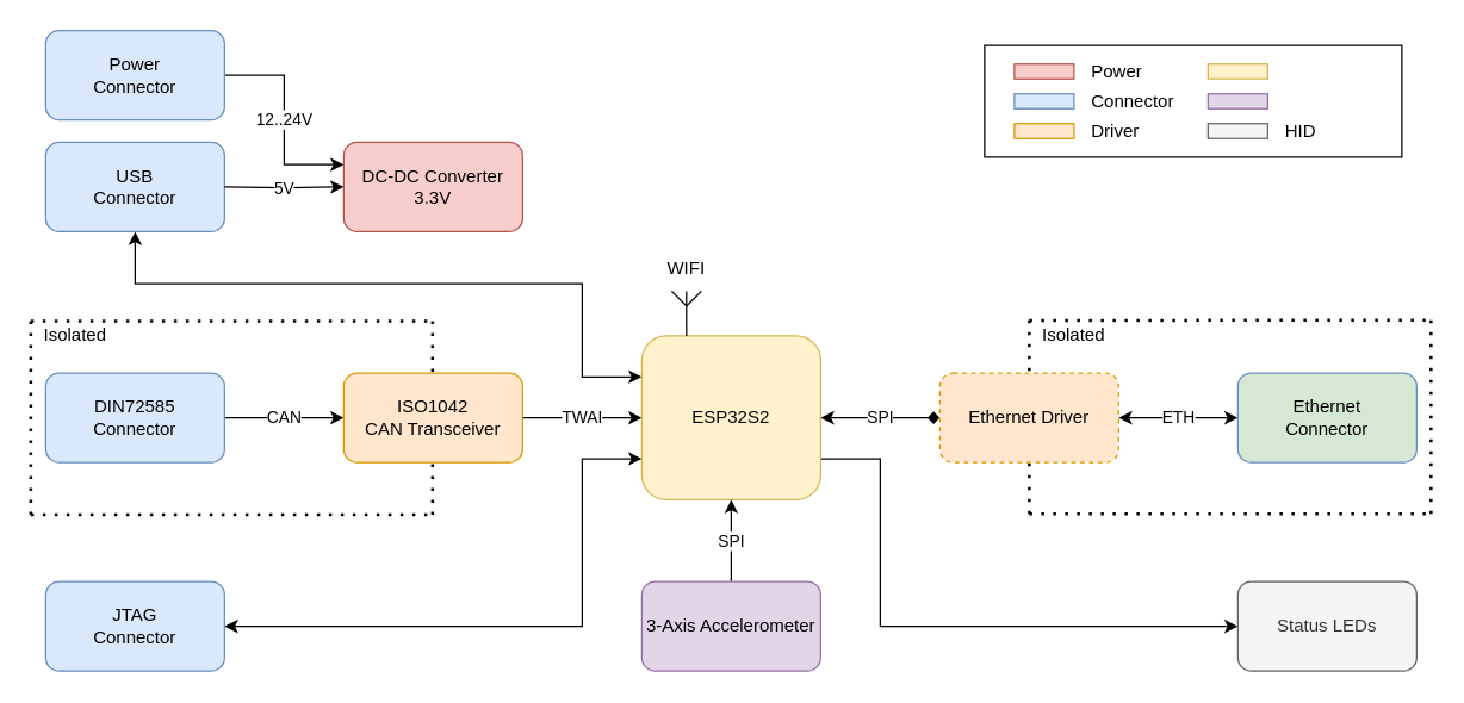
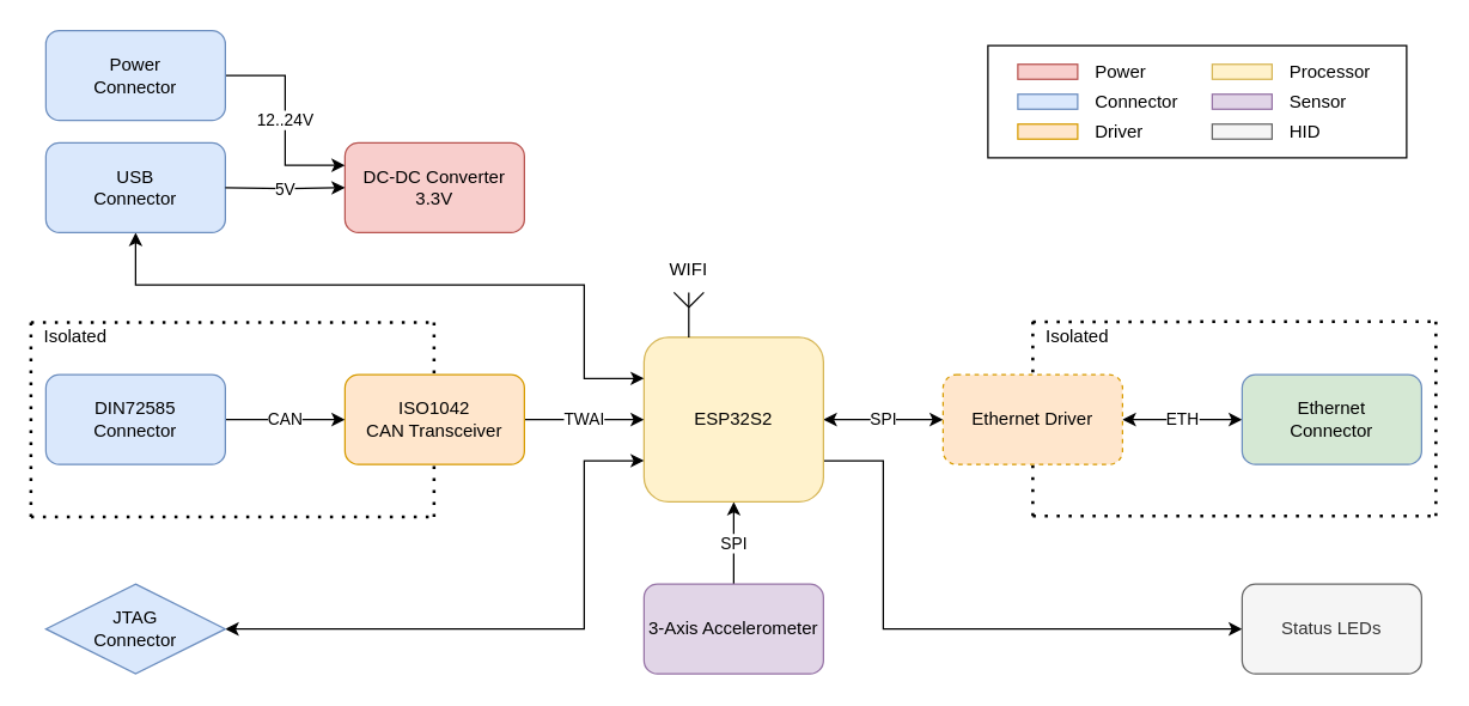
+ <mxCell id="32" value="Processor" style="text;html=1;strokeColor=none;fillColor=none;align=left;verticalAlign=middle;whiteSpace=wrap;rounded=0;" parent="1" vertex="1"><mxGeometry x="860" y="37.5" width="60" height="20" as="geometry" /></mxCell>
+ <mxCell id="33" value="Sensor" style="text;html=1;strokeColor=none;fillColor=none;align=left;verticalAlign=middle;whiteSpace=wrap;rounded=0;" parent="1" vertex="1"><mxGeometry x="860" y="57.5" width="40" height="20" as="geometry" /></mxCell>
- <mxCell id="7" value="SPI" style="edgeStyle=orthogonalEdgeStyle;rounded=0;orthogonalLoop=1;jettySize=auto;html=1;exitX=1;exitY=0.5;exitDx=0;exitDy=0;entryX=0;entryY=0.5;entryDx=0;entryDy=0;startArrow=classic;startFill=1;endArrow=diamond;endFill=1;" parent="1" source="8" target="44" edge="1"><mxGeometry relative="1" as="geometry" /></mxCell>
+ <mxCell id="7" value="SPI" style="edgeStyle=orthogonalEdgeStyle;rounded=0;orthogonalLoop=1;jettySize=auto;html=1;exitX=1;exitY=0.5;exitDx=0;exitDy=0;entryX=0;entryY=0.5;entryDx=0;entryDy=0;startArrow=classic;startFill=1;endArrow=classic;endFill=1;" parent="1" source="8" target="44" edge="1"><mxGeometry relative="1" as="geometry" /></mxCell>
- <mxCell id="21" value="JTAG&lt;br&gt;Connector" style="rounded=1;whiteSpace=wrap;html=1;fillColor=#dae8fc;strokeColor=#6c8ebf;" parent="1" vertex="1"><mxGeometry x="30" y="390" width="120" height="60" as="geometry" /></mxCell>
+ <mxCell id="21" value="JTAG&lt;br&gt;Connector" style="rhombus;whiteSpace=wrap;html=1;fillColor=#dae8fc;strokeColor=#6c8ebf;" parent="1" vertex="1"><mxGeometry x="30" y="390" width="120" height="60" as="geometry" /></mxCell>
